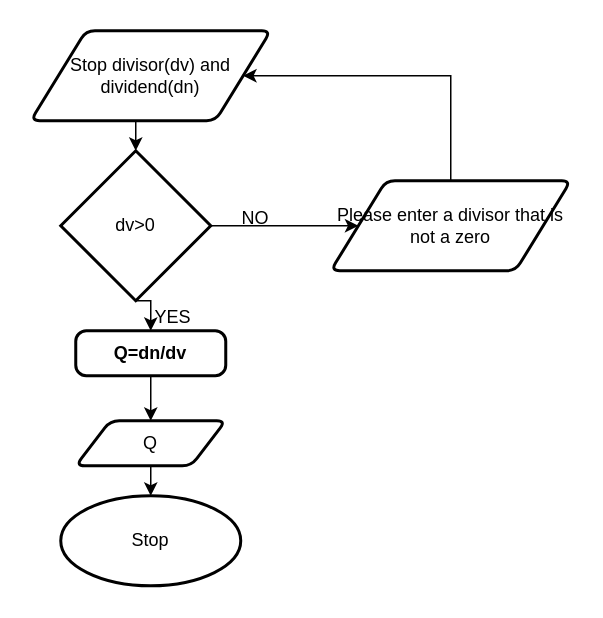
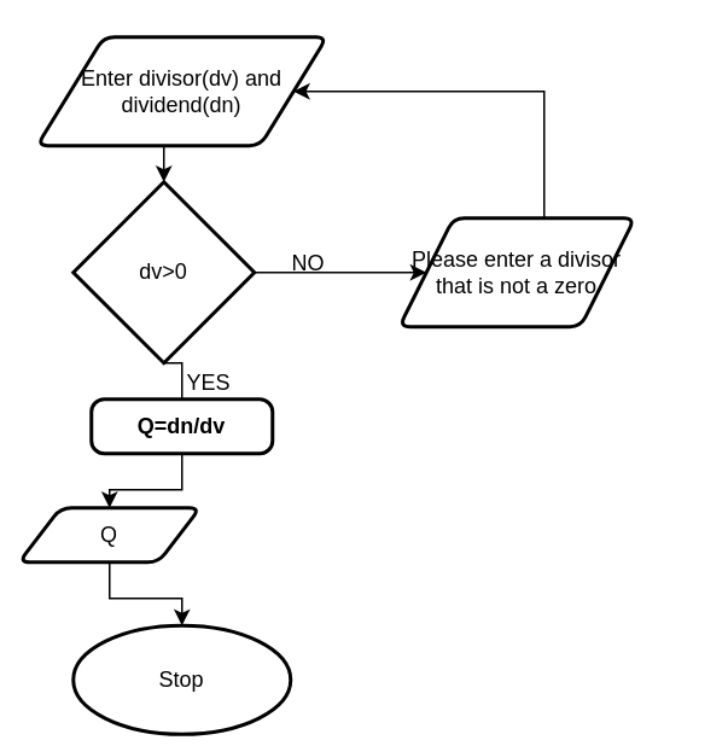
- <mxCell id="3" value="&lt;div style=&quot;&quot;&gt;&lt;span style=&quot;background-color: initial;&quot;&gt;Stop divisor(dv) and dividend(dn)&lt;/span&gt;&lt;/div&gt;" style="shape=parallelogram;html=1;strokeWidth=2;perimeter=parallelogramPerimeter;whiteSpace=wrap;rounded=1;arcSize=12;size=0.23;align=center;" vertex="1" parent="1"><mxGeometry x="20" y="20" width="160" height="60" as="geometry" /></mxCell>
+ <mxCell id="3" value="&lt;div style=&quot;&quot;&gt;&lt;span style=&quot;background-color: initial;&quot;&gt;Enter divisor(dv) and dividend(dn)&lt;/span&gt;&lt;/div&gt;" style="shape=parallelogram;html=1;strokeWidth=2;perimeter=parallelogramPerimeter;whiteSpace=wrap;rounded=1;arcSize=12;size=0.23;align=center;" vertex="1" parent="1"><mxGeometry x="20" y="20" width="160" height="60" as="geometry" /></mxCell>
- <mxCell id="7" value="Please enter a divisor that is not a zero" style="shape=parallelogram;html=1;strokeWidth=2;perimeter=parallelogramPerimeter;whiteSpace=wrap;rounded=1;arcSize=12;size=0.23;align=center;" vertex="1" parent="1"><mxGeometry x="220" y="120" width="160" height="60" as="geometry" /></mxCell>
+ <mxCell id="7" value="Please enter a divisor that is not a zero" style="shape=parallelogram;html=1;strokeWidth=2;perimeter=parallelogramPerimeter;whiteSpace=wrap;rounded=1;arcSize=12;size=0.23;align=center;" vertex="1" parent="1"><mxGeometry x="220" y="120" width="130" height="60" as="geometry" /></mxCell>
- <mxCell id="5" style="edgeStyle=orthogonalEdgeStyle;rounded=0;orthogonalLoop=1;jettySize=auto;html=1;exitX=0.5;exitY=1;exitDx=0;exitDy=0;exitPerimeter=0;entryX=0.5;entryY=0;entryDx=0;entryDy=0;" edge="1" parent="1" source="6" target="11"><mxGeometry relative="1" as="geometry" /></mxCell>
+ <mxCell id="5" style="edgeStyle=orthogonalEdgeStyle;rounded=0;orthogonalLoop=1;jettySize=auto;html=1;exitX=0.5;exitY=1;exitDx=0;exitDy=0;exitPerimeter=0;entryX=0.5;entryY=0;entryDx=0;entryDy=0;endArrow=none;" edge="1" parent="1" source="6" target="11"><mxGeometry relative="1" as="geometry" /></mxCell>
- <mxCell id="13" value="Q" style="shape=parallelogram;html=1;strokeWidth=2;perimeter=parallelogramPerimeter;whiteSpace=wrap;rounded=1;arcSize=12;size=0.23;" vertex="1" parent="1"><mxGeometry x="50" y="280" width="100" height="30" as="geometry" /></mxCell>
+ <mxCell id="13" value="Q" style="shape=parallelogram;html=1;strokeWidth=2;perimeter=parallelogramPerimeter;whiteSpace=wrap;rounded=1;arcSize=12;size=0.23;" vertex="1" parent="1"><mxGeometry x="10" y="280" width="100" height="30" as="geometry" /></mxCell>
- <mxCell id="14" value="Stop" style="strokeWidth=2;html=1;shape=mxgraph.flowchart.start_2;whiteSpace=wrap;" vertex="1" parent="1"><mxGeometry x="40" y="330" width="120" height="60" as="geometry" /></mxCell>
+ <mxCell id="14" value="Stop" style="strokeWidth=2;html=1;shape=mxgraph.flowchart.start_2;whiteSpace=wrap;" vertex="1" parent="1"><mxGeometry x="40" y="345" width="120" height="60" as="geometry" /></mxCell>
